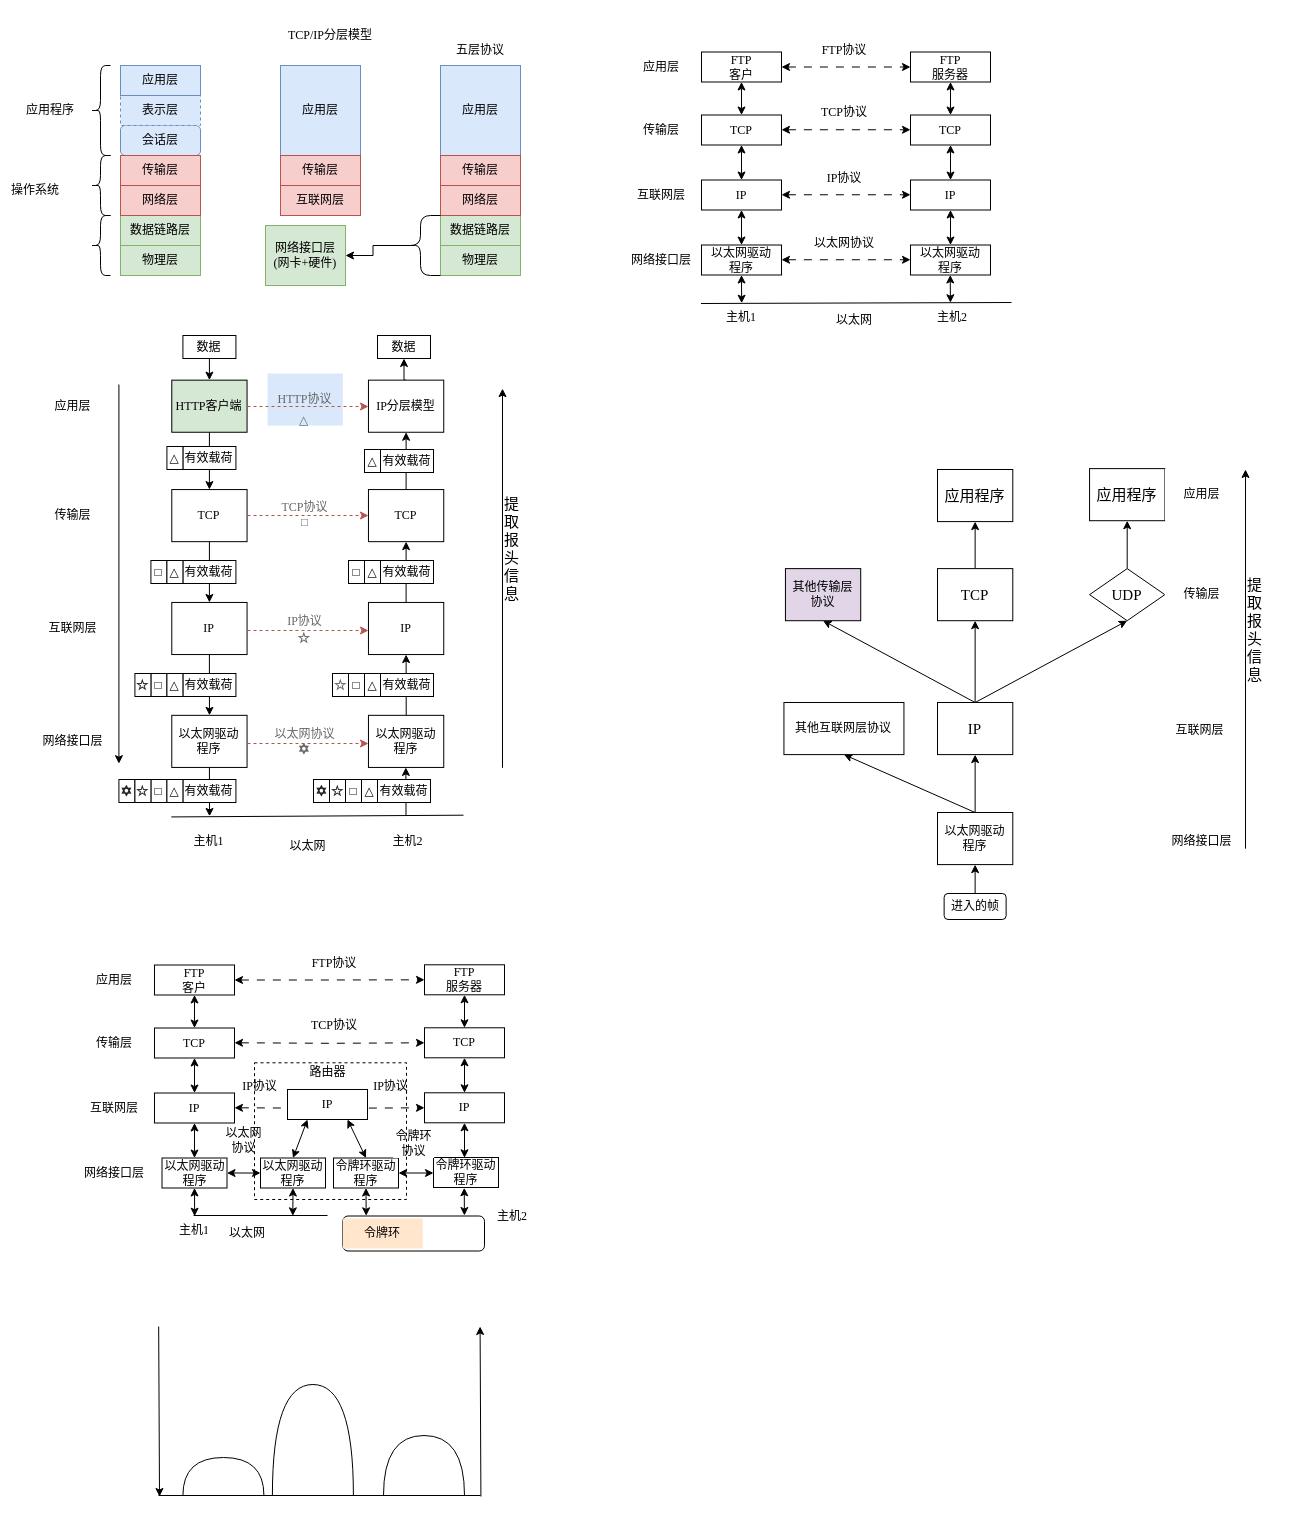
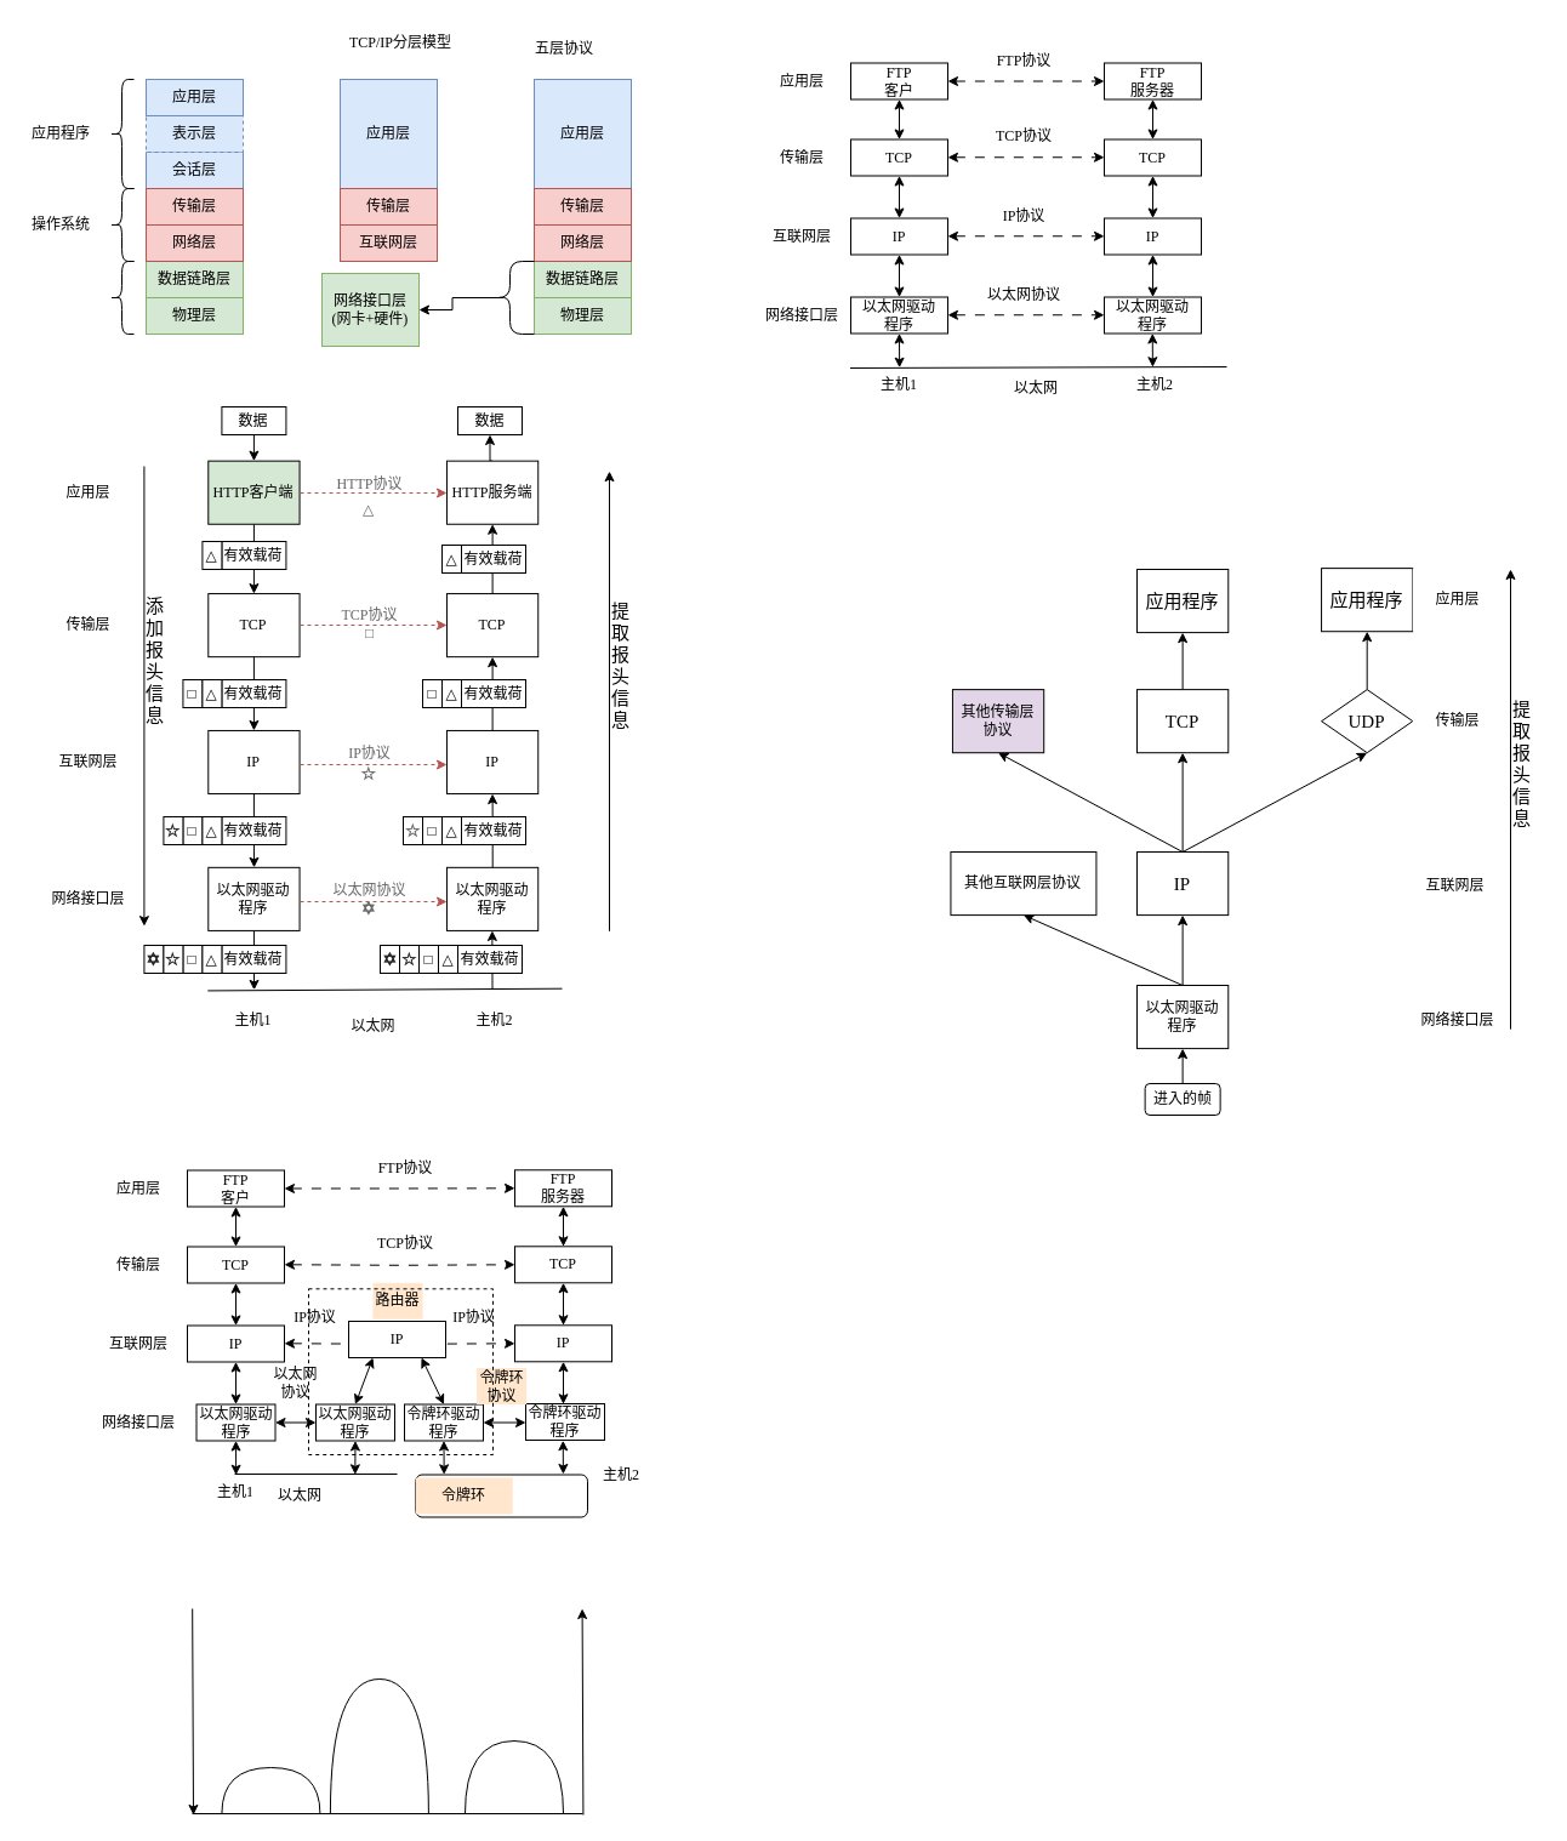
- <mxCell id="19" value="&lt;font face=&quot;Songti TC&quot;&gt;五层协议&lt;/font&gt;" style="text;html=1;strokeColor=none;fillColor=none;align=center;verticalAlign=middle;whiteSpace=wrap;rounded=0;" parent="1" vertex="1"><mxGeometry x="450" y="35" width="60" height="30" as="geometry" /></mxCell>
+ <mxCell id="19" value="&lt;font face=&quot;Songti TC&quot;&gt;五层协议&lt;/font&gt;" style="text;html=1;strokeColor=none;fillColor=none;align=center;verticalAlign=middle;whiteSpace=wrap;rounded=0;" parent="1" vertex="1"><mxGeometry x="435" y="25" width="60" height="30" as="geometry" /></mxCell>
- <mxCell id="3" value="会话层" style="whiteSpace=wrap;html=1;fontFamily=Songti TC;fillColor=#dae8fc;strokeColor=#6c8ebf;rounded=1;" parent="1" vertex="1"><mxGeometry x="120" y="125" width="80" height="30" as="geometry" /></mxCell>
+ <mxCell id="3" value="会话层" style="rounded=0;whiteSpace=wrap;html=1;fontFamily=Songti TC;fillColor=#dae8fc;strokeColor=#6c8ebf;" parent="1" vertex="1"><mxGeometry x="120" y="125" width="80" height="30" as="geometry" /></mxCell>
- <mxCell id="24" value="&lt;font face=&quot;Songti TC&quot;&gt;操作系统&lt;/font&gt;" style="text;html=1;strokeColor=none;fillColor=none;align=center;verticalAlign=middle;whiteSpace=wrap;rounded=0;" parent="1" vertex="1"><mxGeometry x="5" y="175" width="60" height="30" as="geometry" /></mxCell>
+ <mxCell id="24" value="&lt;font face=&quot;Songti TC&quot;&gt;操作系统&lt;/font&gt;" style="text;html=1;strokeColor=none;fillColor=none;align=center;verticalAlign=middle;whiteSpace=wrap;rounded=0;" parent="1" vertex="1"><mxGeometry x="20" y="170" width="60" height="30" as="geometry" /></mxCell>
- <mxCell id="80" value="HTTP协议" style="rounded=0;whiteSpace=wrap;html=1;fontFamily=Songti TC;strokeColor=none;container=0;fontColor=#666666;fillColor=#dae8fc;" parent="1" vertex="1"><mxGeometry x="266.998" y="373" width="75.282" height="52.1" as="geometry" /></mxCell>
+ <mxCell id="80" value="HTTP协议" style="rounded=0;whiteSpace=wrap;html=1;fontFamily=Songti TC;strokeColor=none;container=0;fontColor=#666666;" parent="1" vertex="1"><mxGeometry x="266.998" y="373" width="75.282" height="52.1" as="geometry" /></mxCell>
- <mxCell id="73" value="IP分层模型" style="rounded=0;whiteSpace=wrap;html=1;fontFamily=Songti TC;container=0;" parent="1" vertex="1"><mxGeometry x="367.956" y="379.655" width="75.282" height="52.1" as="geometry" /></mxCell>
+ <mxCell id="73" value="HTTP服务端" style="rounded=0;whiteSpace=wrap;html=1;fontFamily=Songti TC;container=0;" parent="1" vertex="1"><mxGeometry x="367.956" y="379.655" width="75.282" height="52.1" as="geometry" /></mxCell>
+ <mxCell id="124" value="&lt;font style=&quot;font-size: 15px;&quot;&gt;添&lt;br&gt;加&lt;br&gt;报&lt;br&gt;头&lt;br&gt;信&lt;br&gt;息&lt;/font&gt;" style="text;html=1;align=center;verticalAlign=middle;resizable=0;points=[];autosize=1;strokeColor=none;fillColor=none;fontSize=12;fontFamily=Songti TC;fontColor=default;" parent="1" vertex="1"><mxGeometry x="110.42" y="484.16" width="33" height="120" as="geometry" /></mxCell>
- <mxCell id="189" value="路由器" style="rounded=0;whiteSpace=wrap;html=1;fontFamily=Songti TC;strokeColor=none;" parent="1" vertex="1"><mxGeometry x="307" y="1057.29" width="41" height="30" as="geometry" /></mxCell>
+ <mxCell id="189" value="路由器" style="rounded=0;whiteSpace=wrap;html=1;fontFamily=Songti TC;strokeColor=none;fillColor=#ffe6cc;" parent="1" vertex="1"><mxGeometry x="307" y="1057.29" width="41" height="30" as="geometry" /></mxCell>
- <mxCell id="194" value="令牌环协议" style="rounded=0;whiteSpace=wrap;html=1;fontFamily=Songti TC;strokeColor=none;" parent="1" vertex="1"><mxGeometry x="392.64" y="1127.5" width="41" height="30" as="geometry" /></mxCell>
+ <mxCell id="194" value="令牌环协议" style="rounded=0;whiteSpace=wrap;html=1;fontFamily=Songti TC;strokeColor=none;fillColor=#ffe6cc;" parent="1" vertex="1"><mxGeometry x="392.64" y="1127.5" width="41" height="30" as="geometry" /></mxCell>
